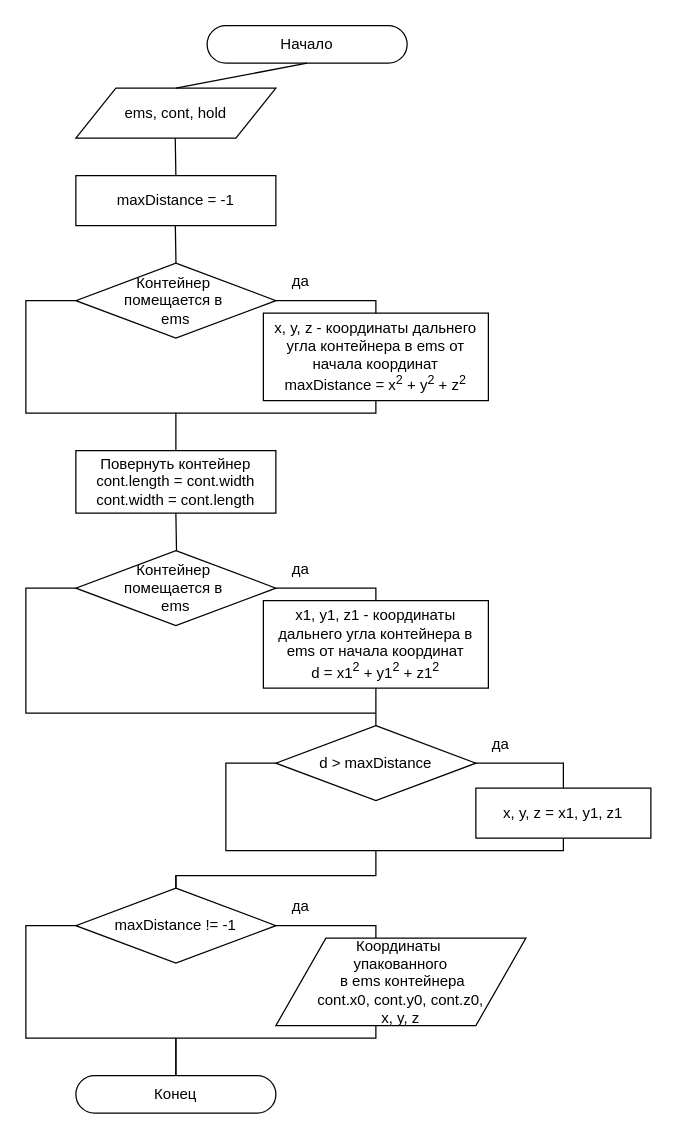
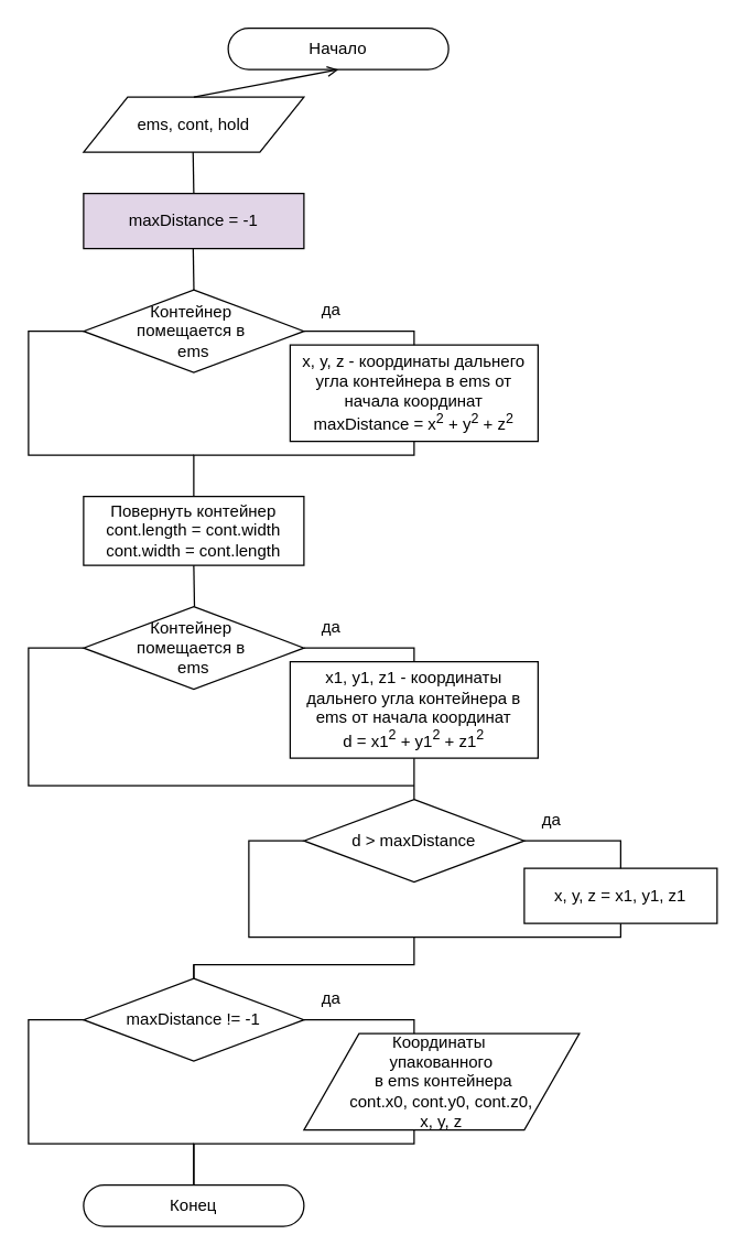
- <mxCell id="4" value="" style="endArrow=none;html=1;rounded=0;entryX=0.5;entryY=0.5;entryDx=0;entryDy=15;entryPerimeter=0;exitX=0.5;exitY=0;exitDx=0;exitDy=0;" edge="1" parent="1" source="3" target="2"><mxGeometry width="50" height="50" relative="1" as="geometry"><mxPoint x="160" y="160" as="sourcePoint" /><mxPoint x="210" y="110" as="targetPoint" /></mxGeometry></mxCell>
+ <mxCell id="4" value="" style="endArrow=open;html=1;rounded=0;entryX=0.5;entryY=0.5;entryDx=0;entryDy=15;entryPerimeter=0;exitX=0.5;exitY=0;exitDx=0;exitDy=0;" edge="1" parent="1" source="3" target="2"><mxGeometry width="50" height="50" relative="1" as="geometry"><mxPoint x="160" y="160" as="sourcePoint" /><mxPoint x="210" y="110" as="targetPoint" /></mxGeometry></mxCell>
- <mxCell id="6" value="maxDistance = -1" style="rounded=0;whiteSpace=wrap;html=1;" vertex="1" parent="1"><mxGeometry x="60" y="140" width="160" height="40" as="geometry" /></mxCell>
+ <mxCell id="6" value="maxDistance = -1" style="rounded=0;whiteSpace=wrap;html=1;fillColor=#e1d5e7;" vertex="1" parent="1"><mxGeometry x="60" y="140" width="160" height="40" as="geometry" /></mxCell>
